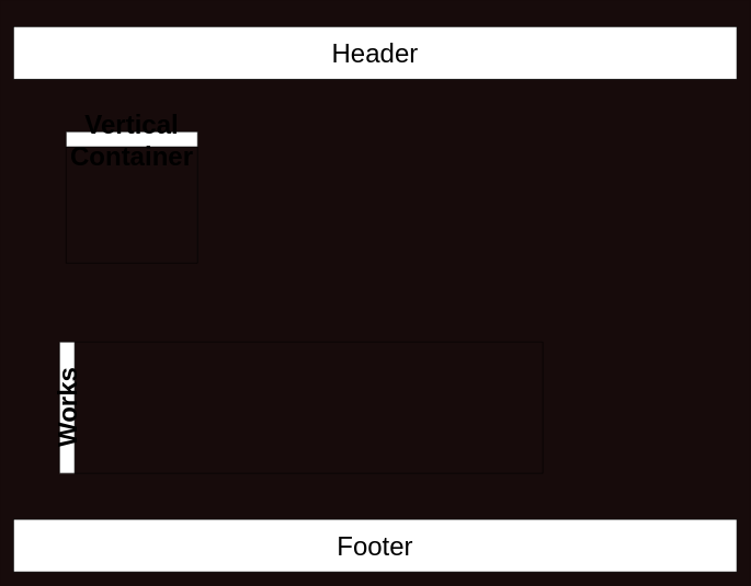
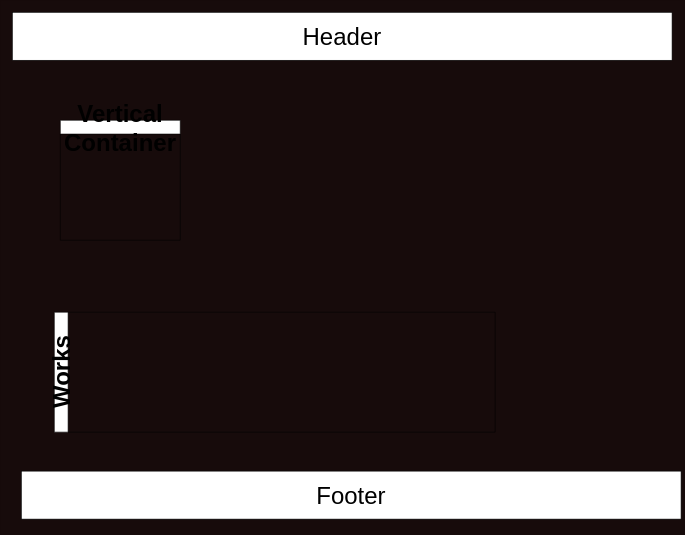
- <mxCell id="2" value="&lt;font style=&quot;font-size: 40px;&quot;&gt;Header&lt;/font&gt;" style="rounded=0;whiteSpace=wrap;html=1;" vertex="1" parent="1"><mxGeometry x="20" y="40" width="1100" height="80" as="geometry" /></mxCell>
+ <mxCell id="2" value="&lt;font style=&quot;font-size: 40px;&quot;&gt;Header&lt;/font&gt;" style="rounded=0;whiteSpace=wrap;html=1;" vertex="1" parent="1"><mxGeometry width="1100" height="80" as="geometry" x="20" y="20" /></mxCell>
- <mxCell id="3" value="&lt;font style=&quot;font-size: 40px;&quot;&gt;Footer&lt;/font&gt;" style="rounded=0;whiteSpace=wrap;html=1;" vertex="1" parent="1"><mxGeometry y="790" width="1100" height="80" as="geometry" x="20" /></mxCell>
+ <mxCell id="3" value="&lt;font style=&quot;font-size: 40px;&quot;&gt;Footer&lt;/font&gt;" style="rounded=0;whiteSpace=wrap;html=1;" vertex="1" parent="1"><mxGeometry x="35" y="785" width="1100" height="80" as="geometry" /></mxCell>
